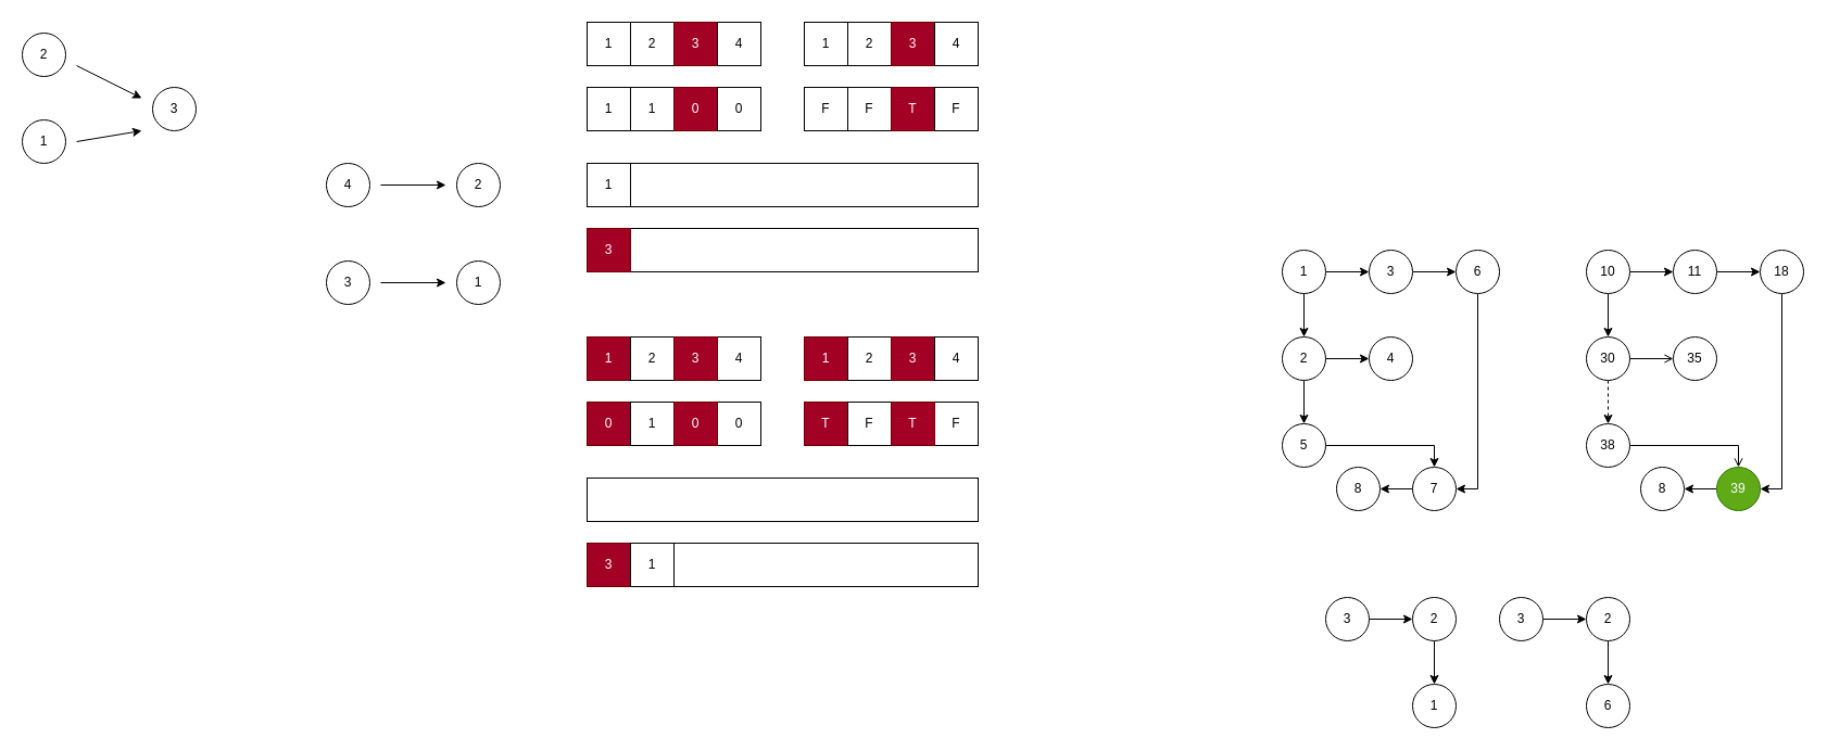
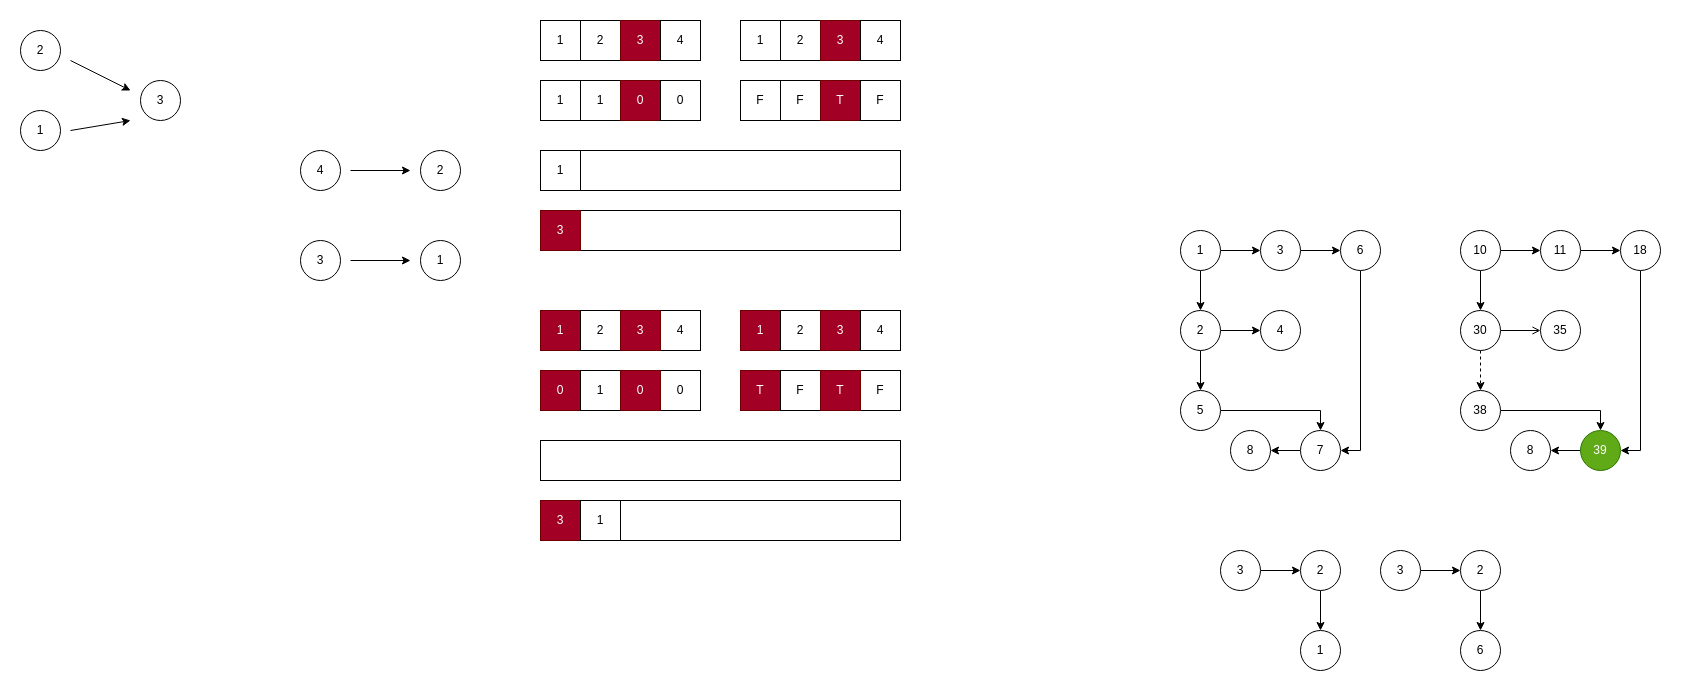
- <mxCell id="81" style="edgeStyle=orthogonalEdgeStyle;rounded=0;orthogonalLoop=1;jettySize=auto;html=1;entryX=0.5;entryY=0;entryDx=0;entryDy=0;endArrow=open;" edge="1" source="82" target="84" parent="1"><mxGeometry relative="1" as="geometry" /></mxCell>
+ <mxCell id="81" style="edgeStyle=orthogonalEdgeStyle;rounded=0;orthogonalLoop=1;jettySize=auto;html=1;entryX=0.5;entryY=0;entryDx=0;entryDy=0;" edge="1" source="82" target="84" parent="1"><mxGeometry relative="1" as="geometry" /></mxCell>
